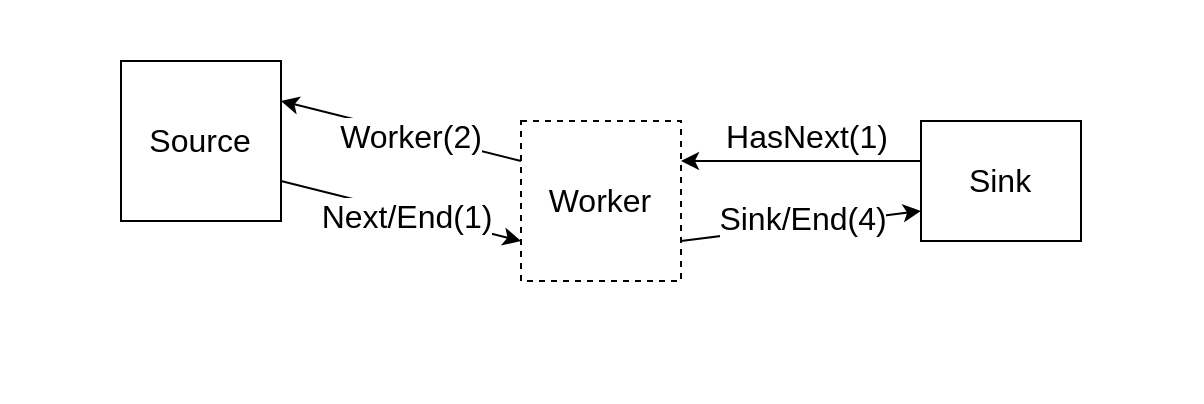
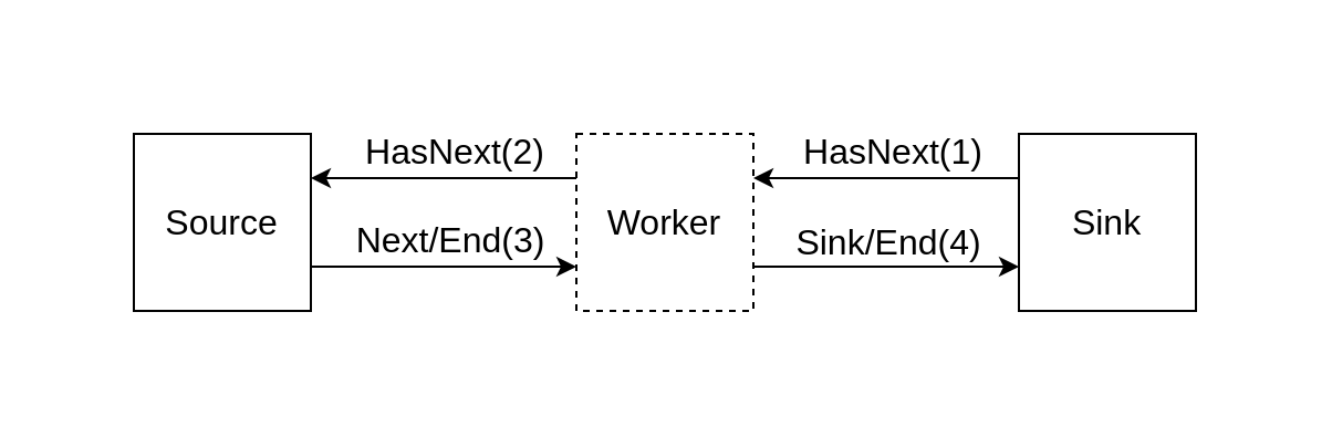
- <mxCell id="12" value="Worker(2)" style="edgeLabel;html=1;align=center;verticalAlign=middle;resizable=0;points=[];fontSize=16;" parent="2" vertex="1" connectable="0"><mxGeometry x="182.998" y="47" as="geometry"><mxPoint x="2" as="offset" /></mxGeometry></mxCell>
+ <mxCell id="12" value="HasNext(2)" style="edgeLabel;html=1;align=center;verticalAlign=middle;resizable=0;points=[];fontSize=16;" parent="2" vertex="1" connectable="0"><mxGeometry x="182.998" y="47" as="geometry"><mxPoint x="2" as="offset" /></mxGeometry></mxCell>
- <mxCell id="3" value="Source" style="rounded=0;whiteSpace=wrap;html=1;fontSize=16;" parent="2" vertex="1"><mxGeometry x="40" y="10" width="80" height="80" as="geometry" /></mxCell>
+ <mxCell id="3" value="Source" style="rounded=0;whiteSpace=wrap;html=1;fontSize=16;" parent="2" vertex="1"><mxGeometry x="40" y="40" width="80" height="80" as="geometry" /></mxCell>
- <mxCell id="6" value="Sink" style="rounded=0;whiteSpace=wrap;html=1;fontSize=16;" parent="2" vertex="1"><mxGeometry x="440" y="40" width="80" height="60" as="geometry" /></mxCell>
+ <mxCell id="6" value="Sink" style="rounded=0;whiteSpace=wrap;html=1;fontSize=16;" parent="2" vertex="1"><mxGeometry x="440" y="40" width="80" height="80" as="geometry" /></mxCell>
- <mxCell id="13" value="Next/End(1)" style="edgeLabel;html=1;align=center;verticalAlign=middle;resizable=0;points=[];fontSize=16;" parent="2" vertex="1" connectable="0"><mxGeometry x="180.998" y="87" as="geometry"><mxPoint x="2" as="offset" /></mxGeometry></mxCell>
+ <mxCell id="13" value="Next/End(3)" style="edgeLabel;html=1;align=center;verticalAlign=middle;resizable=0;points=[];fontSize=16;" parent="2" vertex="1" connectable="0"><mxGeometry x="180.998" y="87" as="geometry"><mxPoint x="2" as="offset" /></mxGeometry></mxCell>
